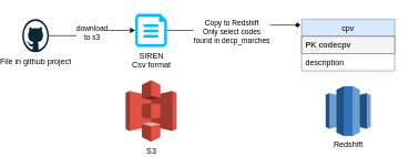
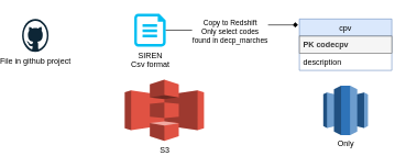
- <mxCell id="8" value="download&lt;br&gt;to s3" style="edgeStyle=orthogonalEdgeStyle;rounded=0;orthogonalLoop=1;jettySize=auto;html=1;entryX=0;entryY=0.5;entryDx=0;entryDy=0;entryPerimeter=0;" edge="1" parent="1" source="9" target="2"><mxGeometry relative="1" as="geometry"><mxPoint x="130" y="53" as="targetPoint" /></mxGeometry></mxCell>
- <mxCell id="10" value="S3" style="outlineConnect=0;dashed=0;verticalLabelPosition=bottom;verticalAlign=top;align=center;html=1;shape=mxgraph.aws3.s3;fillColor=#E05243;gradientColor=none;" vertex="1" parent="1"><mxGeometry x="175.5" y="120" width="76.5" height="93" as="geometry" /></mxCell>
+ <mxCell id="10" value="S3" style="outlineConnect=0;dashed=0;verticalLabelPosition=bottom;verticalAlign=top;align=center;html=1;shape=mxgraph.aws3.s3;fillColor=#E05243;gradientColor=none;" vertex="1" parent="1"><mxGeometry x="175.5" y="120" width="120" height="93" as="geometry" /></mxCell>
- <mxCell id="11" value="Redshift" style="outlineConnect=0;dashed=0;verticalLabelPosition=bottom;verticalAlign=top;align=center;html=1;shape=mxgraph.aws3.redshift;fillColor=#2E73B8;gradientColor=none;" vertex="1" parent="1"><mxGeometry x="476.25" y="129" width="67.5" height="75" as="geometry" /></mxCell>
+ <mxCell id="11" value="Only" style="outlineConnect=0;dashed=0;verticalLabelPosition=bottom;verticalAlign=top;align=center;html=1;shape=mxgraph.aws3.redshift;fillColor=#2E73B8;gradientColor=none;" vertex="1" parent="1"><mxGeometry x="476.25" y="129" width="67.5" height="75" as="geometry" /></mxCell>
